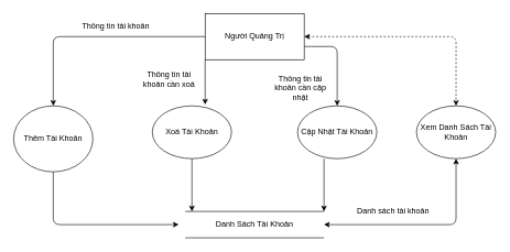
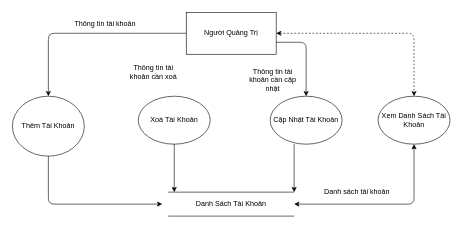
- <mxCell id="12" value="" style="endArrow=classic;html=1;entryX=0.667;entryY=-0.025;entryDx=0;entryDy=0;entryPerimeter=0;exitX=0;exitY=1;exitDx=0;exitDy=0;" edge="1" parent="1" source="2" target="4"><mxGeometry width="50" height="50" relative="1" as="geometry"><mxPoint x="230" y="140" as="sourcePoint" /><mxPoint x="280" y="90" as="targetPoint" /></mxGeometry></mxCell>
